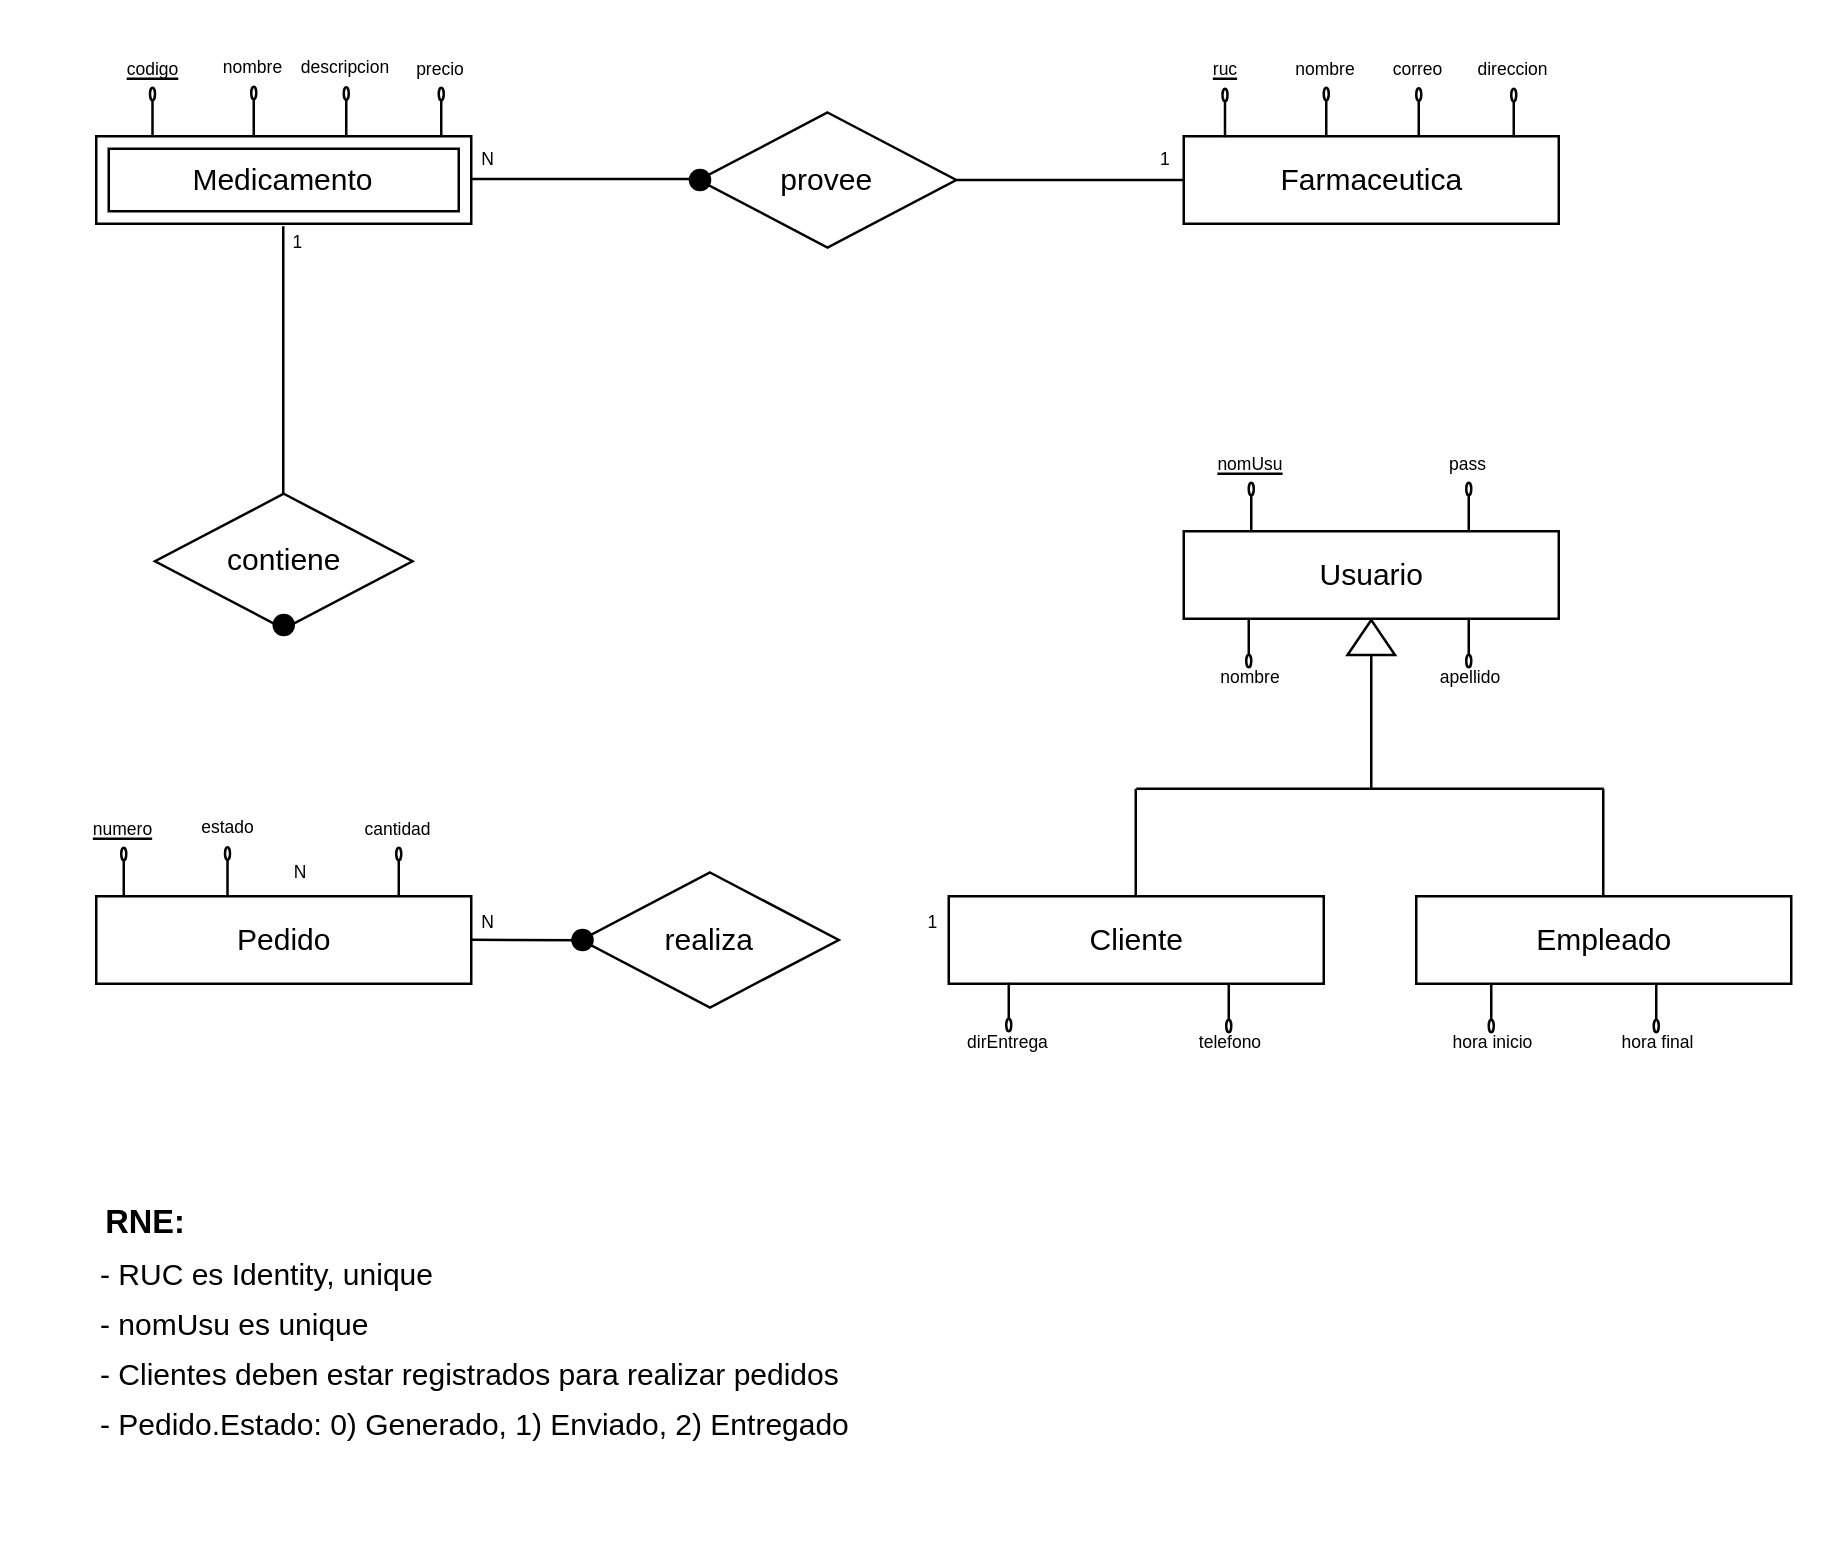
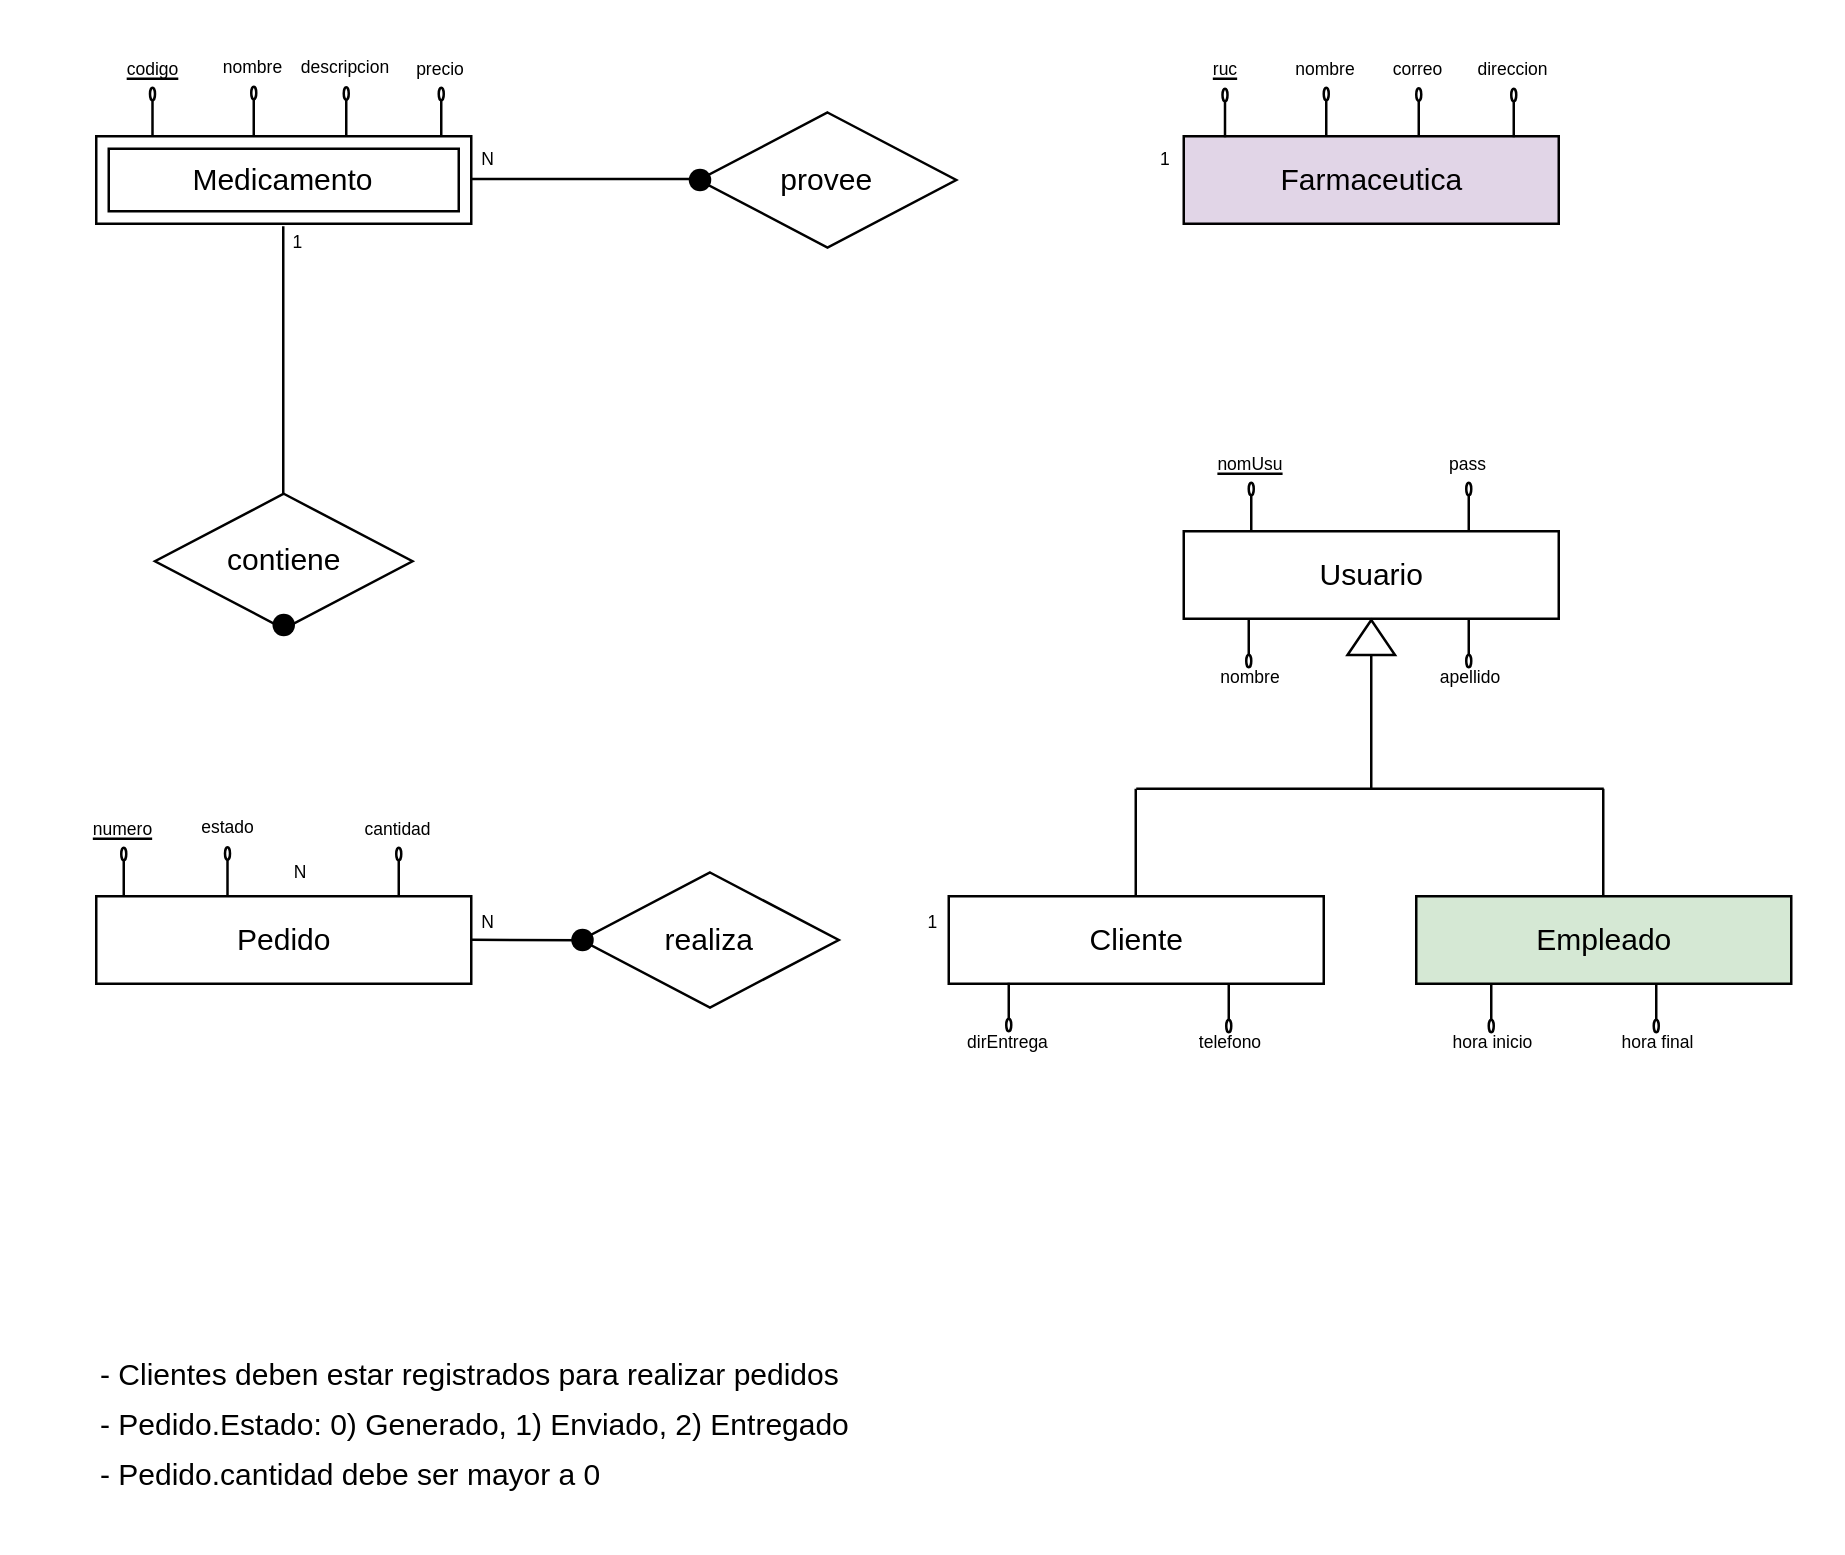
- <mxCell id="16" value="" style="endArrow=none;html=1;strokeWidth=1;entryX=0;entryY=0.5;entryDx=0;entryDy=0;exitX=1;exitY=0.5;exitDx=0;exitDy=0;" edge="1" parent="1" source="13" target="2"><mxGeometry width="50" height="50" relative="1" as="geometry"><mxPoint x="182" y="187" as="sourcePoint" /><mxPoint x="232" y="137" as="targetPoint" /></mxGeometry></mxCell>
- <mxCell id="2" value="Farmaceutica" style="html=1;" vertex="1" parent="1"><mxGeometry x="473" y="54" width="150" height="35" as="geometry" /></mxCell>
+ <mxCell id="2" value="Farmaceutica" style="html=1;fillColor=#e1d5e7;" vertex="1" parent="1"><mxGeometry x="473" y="54" width="150" height="35" as="geometry" /></mxCell>
- <mxCell id="6" value="Empleado" style="html=1;" vertex="1" parent="1"><mxGeometry x="566" y="358" width="150" height="35" as="geometry" /></mxCell>
+ <mxCell id="6" value="Empleado" style="html=1;fillColor=#d5e8d4;" vertex="1" parent="1"><mxGeometry x="566" y="358" width="150" height="35" as="geometry" /></mxCell>
- <mxCell id="20" value="RNE:" style="text;html=1;strokeColor=none;fillColor=none;align=center;verticalAlign=middle;whiteSpace=wrap;rounded=0;fontStyle=1;fontSize=13;" vertex="1" parent="1"><mxGeometry x="38" y="478" width="40" height="20" as="geometry" /></mxCell>
- <mxCell id="21" value="- RUC es Identity, unique" style="text;html=1;strokeColor=none;fillColor=none;align=left;verticalAlign=middle;whiteSpace=wrap;rounded=0;" vertex="1" parent="1"><mxGeometry x="38" y="500" width="348" height="20" as="geometry" /></mxCell>
- <mxCell id="22" value="- nomUsu es unique" style="text;html=1;strokeColor=none;fillColor=none;align=left;verticalAlign=middle;whiteSpace=wrap;rounded=0;" vertex="1" parent="1"><mxGeometry x="38" y="520" width="348" height="20" as="geometry" /></mxCell>
+ <mxCell id="91" value="- Pedido.cantidad debe ser mayor a 0" style="text;html=1;strokeColor=none;fillColor=none;align=left;verticalAlign=middle;whiteSpace=wrap;rounded=0;" vertex="1" parent="1"><mxGeometry x="38" y="580" width="348" height="20" as="geometry" /></mxCell>
